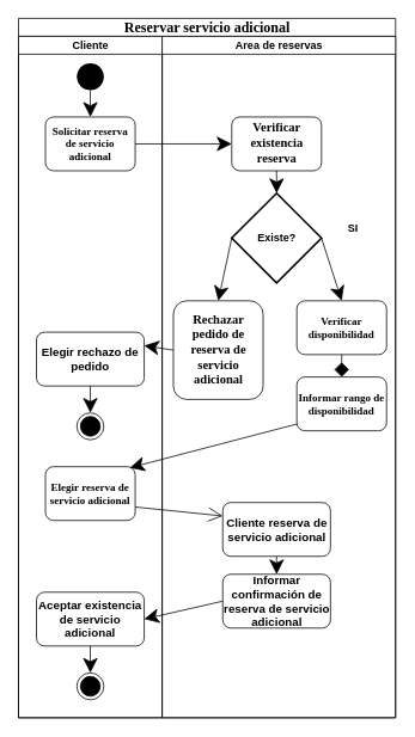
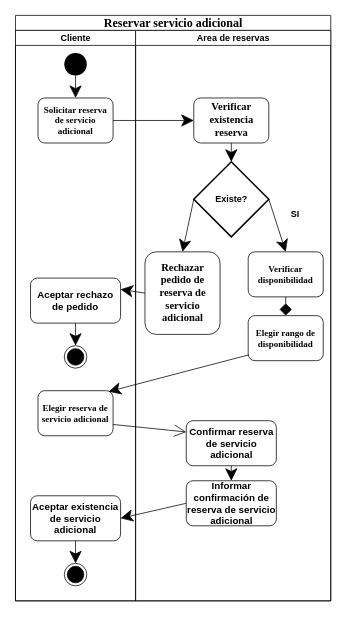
- <mxCell id="29" value="SI" style="text;html=1;strokeColor=none;fillColor=none;align=center;verticalAlign=middle;whiteSpace=wrap;rounded=0;hachureGap=4;pointerEvents=0;fontStyle=1" parent="17" vertex="1"><mxGeometry x="192.5" y="205" width="40" height="20" as="geometry" /></mxCell>
+ <mxCell id="29" value="SI" style="text;html=1;strokeColor=none;fillColor=none;align=center;verticalAlign=middle;whiteSpace=wrap;rounded=0;hachureGap=4;pointerEvents=0;fontStyle=1" parent="17" vertex="1"><mxGeometry x="192.5" y="235" width="40" height="20" as="geometry" /></mxCell>
- <mxCell id="11" value="Elegir rechazo de pedido" style="rounded=1;whiteSpace=wrap;html=1;hachureGap=4;pointerEvents=0;fontStyle=1;fontSize=13;" parent="3" vertex="1"><mxGeometry x="20" y="330" width="120" height="60" as="geometry" /></mxCell>
+ <mxCell id="11" value="Aceptar rechazo de pedido" style="rounded=1;whiteSpace=wrap;html=1;hachureGap=4;pointerEvents=0;fontStyle=1;fontSize=13;" parent="3" vertex="1"><mxGeometry x="20" y="330" width="120" height="60" as="geometry" /></mxCell>
- <mxCell id="20" value="Informar rango de disponibilidad" style="rounded=1;whiteSpace=wrap;html=1;shadow=0;labelBackgroundColor=none;strokeWidth=1;fontFamily=Verdana;fontSize=12;align=center;fontStyle=1" parent="17" vertex="1"><mxGeometry x="150" y="380" width="100" height="60" as="geometry" /></mxCell>
+ <mxCell id="20" value="Elegir rango de disponibilidad" style="rounded=1;whiteSpace=wrap;html=1;shadow=0;labelBackgroundColor=none;strokeWidth=1;fontFamily=Verdana;fontSize=12;align=center;fontStyle=1" parent="17" vertex="1"><mxGeometry x="150" y="380" width="100" height="60" as="geometry" /></mxCell>
- <mxCell id="22" value="Cliente reserva de servicio adicional" style="rounded=1;whiteSpace=wrap;html=1;hachureGap=4;pointerEvents=0;fontStyle=1;fontSize=13;" parent="17" vertex="1"><mxGeometry x="67.5" y="520" width="120" height="60" as="geometry" /></mxCell>
+ <mxCell id="22" value="Confirmar reserva de servicio adicional" style="rounded=1;whiteSpace=wrap;html=1;hachureGap=4;pointerEvents=0;fontStyle=1;fontSize=13;" parent="17" vertex="1"><mxGeometry x="67.5" y="520" width="120" height="60" as="geometry" /></mxCell>
